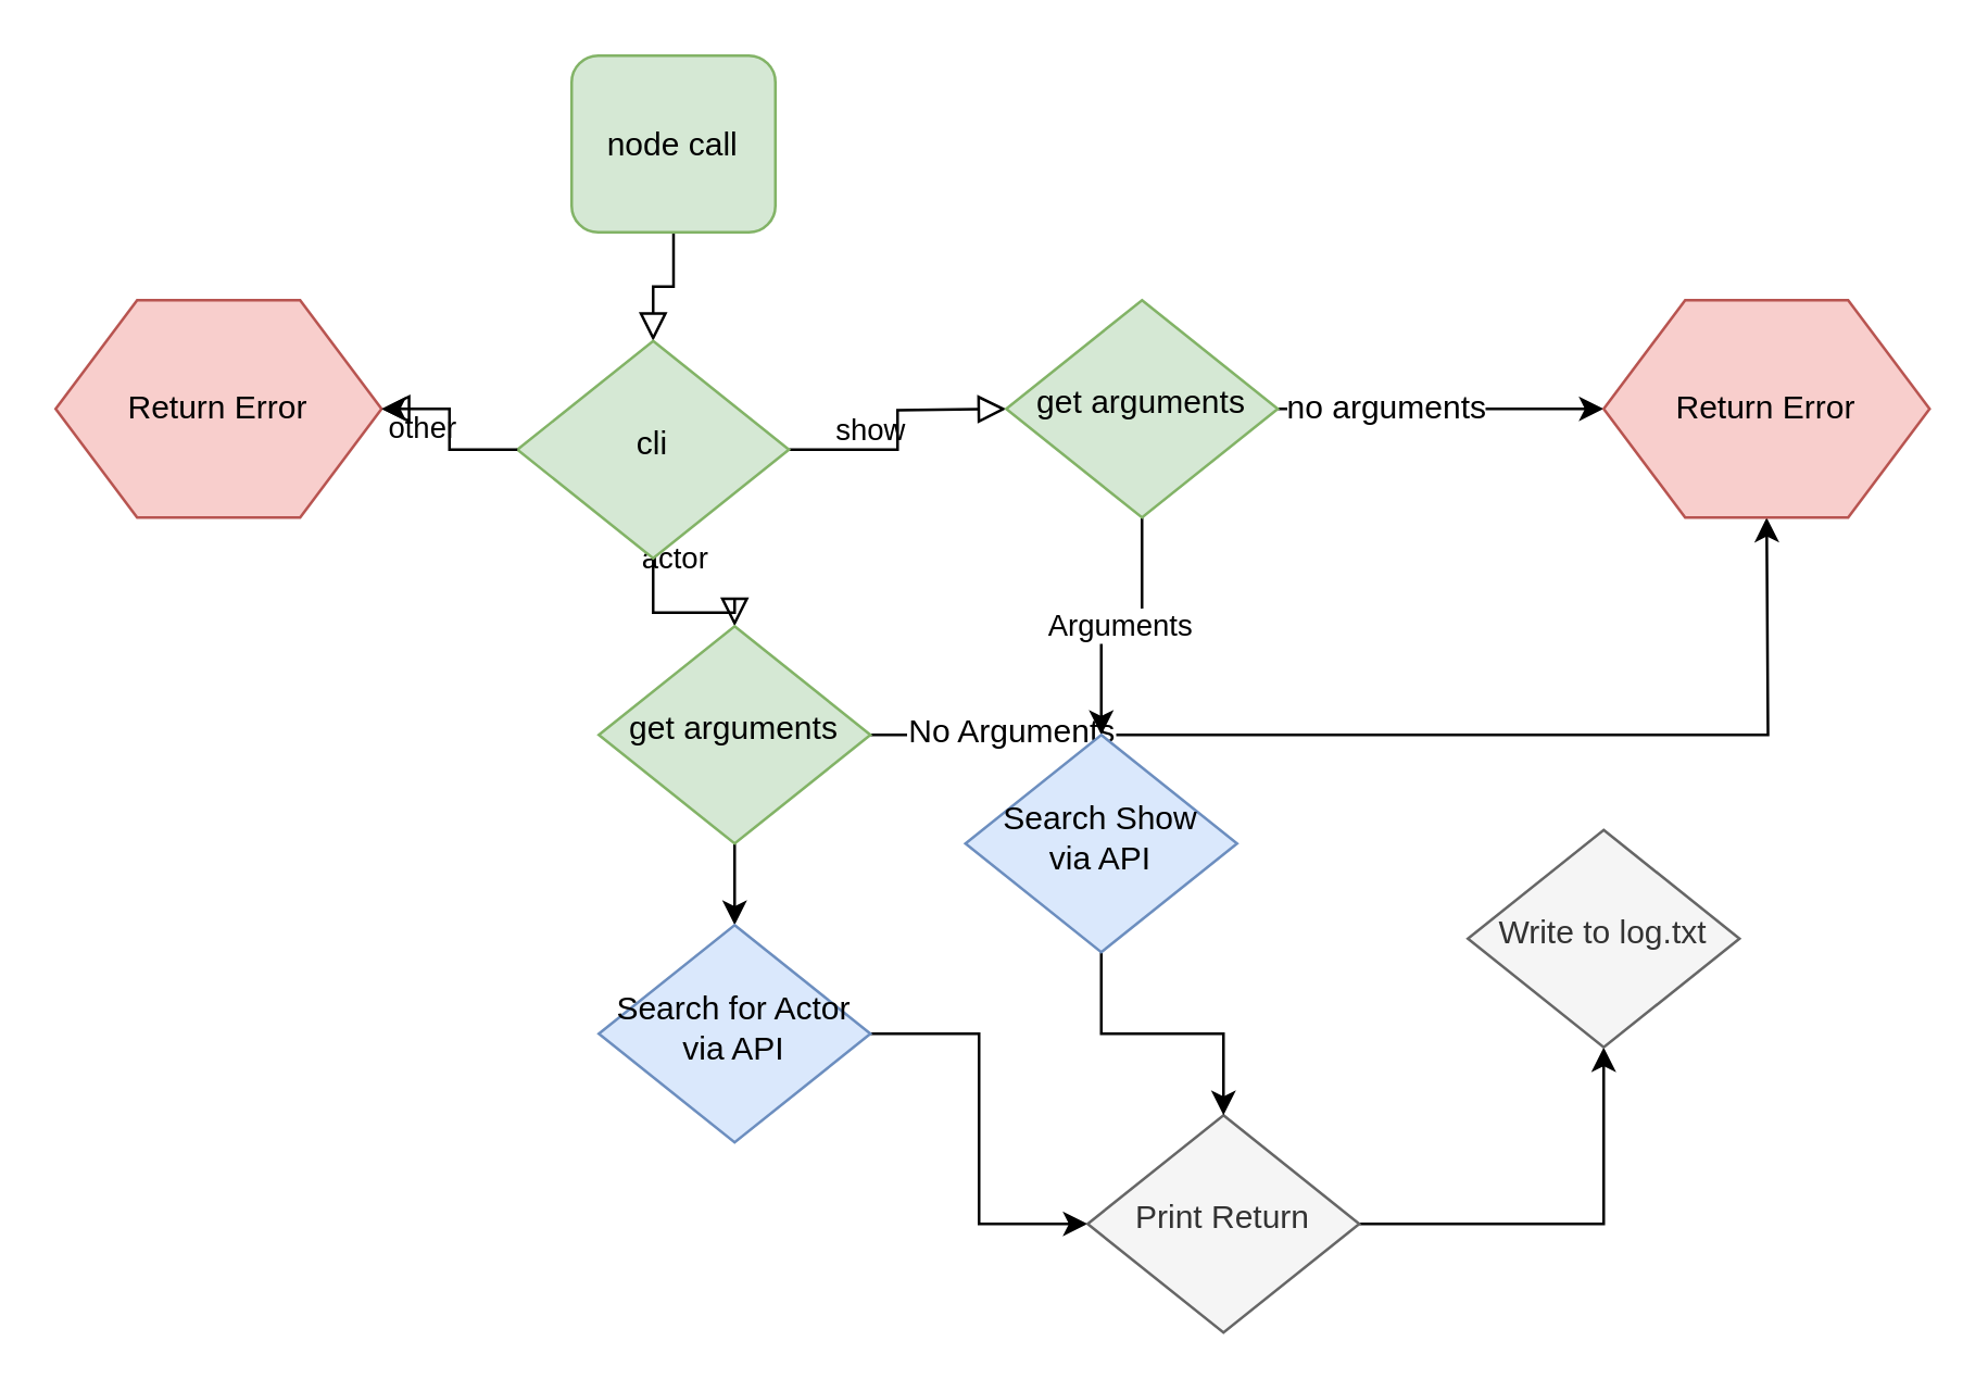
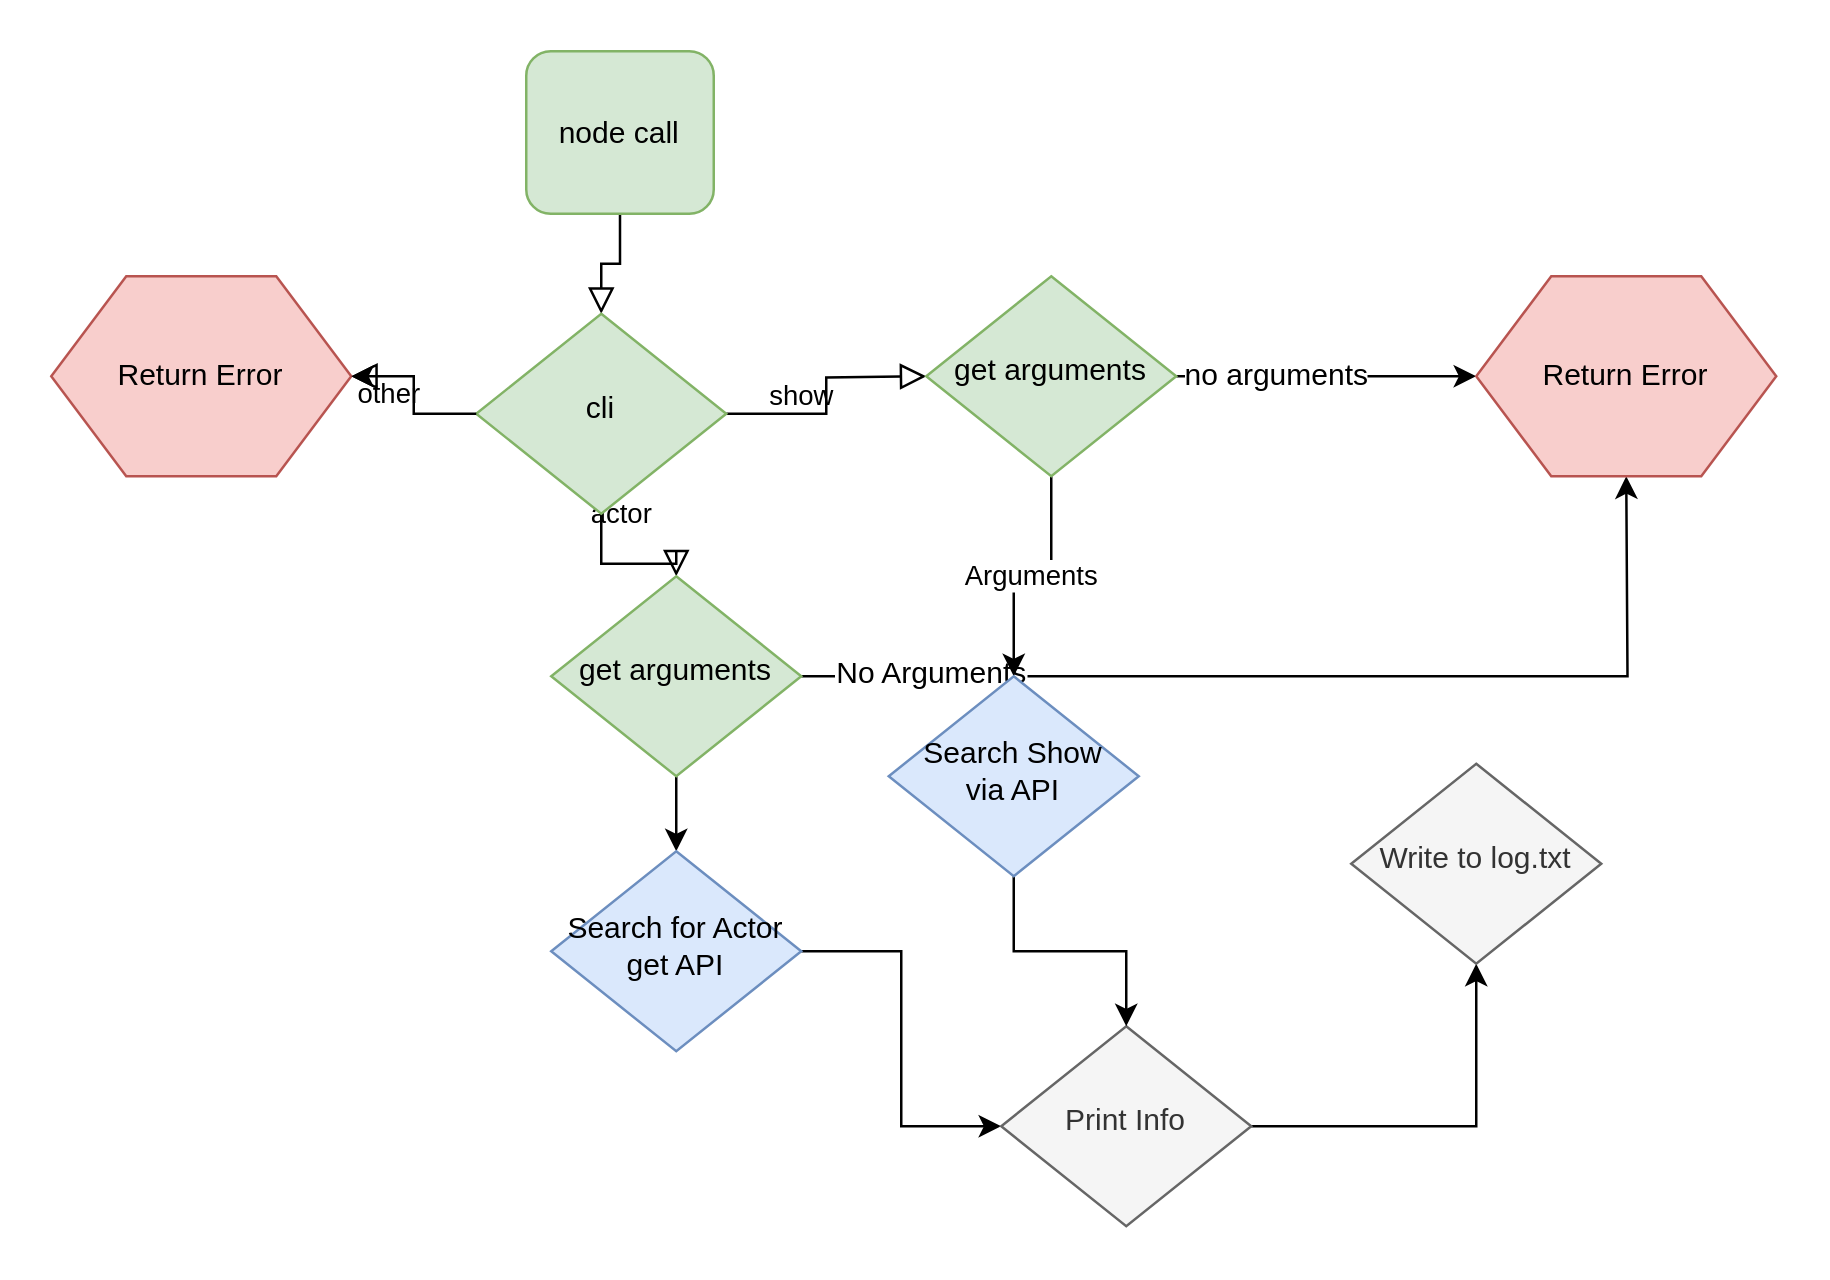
- <mxCell id="13" value="Search for Actor via API" style="rhombus;whiteSpace=wrap;html=1;shadow=0;fontFamily=Helvetica;fontSize=12;align=center;strokeWidth=1;spacing=6;spacingTop=-4;fillColor=#dae8fc;strokeColor=#6c8ebf;" vertex="1" parent="1"><mxGeometry x="220" y="340" width="100" height="80" as="geometry" /></mxCell>
+ <mxCell id="13" value="Search for Actor get API" style="rhombus;whiteSpace=wrap;html=1;shadow=0;fontFamily=Helvetica;fontSize=12;align=center;strokeWidth=1;spacing=6;spacingTop=-4;fillColor=#dae8fc;strokeColor=#6c8ebf;" vertex="1" parent="1"><mxGeometry x="220" y="340" width="100" height="80" as="geometry" /></mxCell>
- <mxCell id="15" value="Print Return" style="rhombus;whiteSpace=wrap;html=1;shadow=0;fontFamily=Helvetica;fontSize=12;align=center;strokeWidth=1;spacing=6;spacingTop=-4;fillColor=#f5f5f5;strokeColor=#666666;fontColor=#333333;" vertex="1" parent="1"><mxGeometry x="400" y="410" width="100" height="80" as="geometry" /></mxCell>
+ <mxCell id="15" value="Print Info" style="rhombus;whiteSpace=wrap;html=1;shadow=0;fontFamily=Helvetica;fontSize=12;align=center;strokeWidth=1;spacing=6;spacingTop=-4;fillColor=#f5f5f5;strokeColor=#666666;fontColor=#333333;" vertex="1" parent="1"><mxGeometry x="400" y="410" width="100" height="80" as="geometry" /></mxCell>
